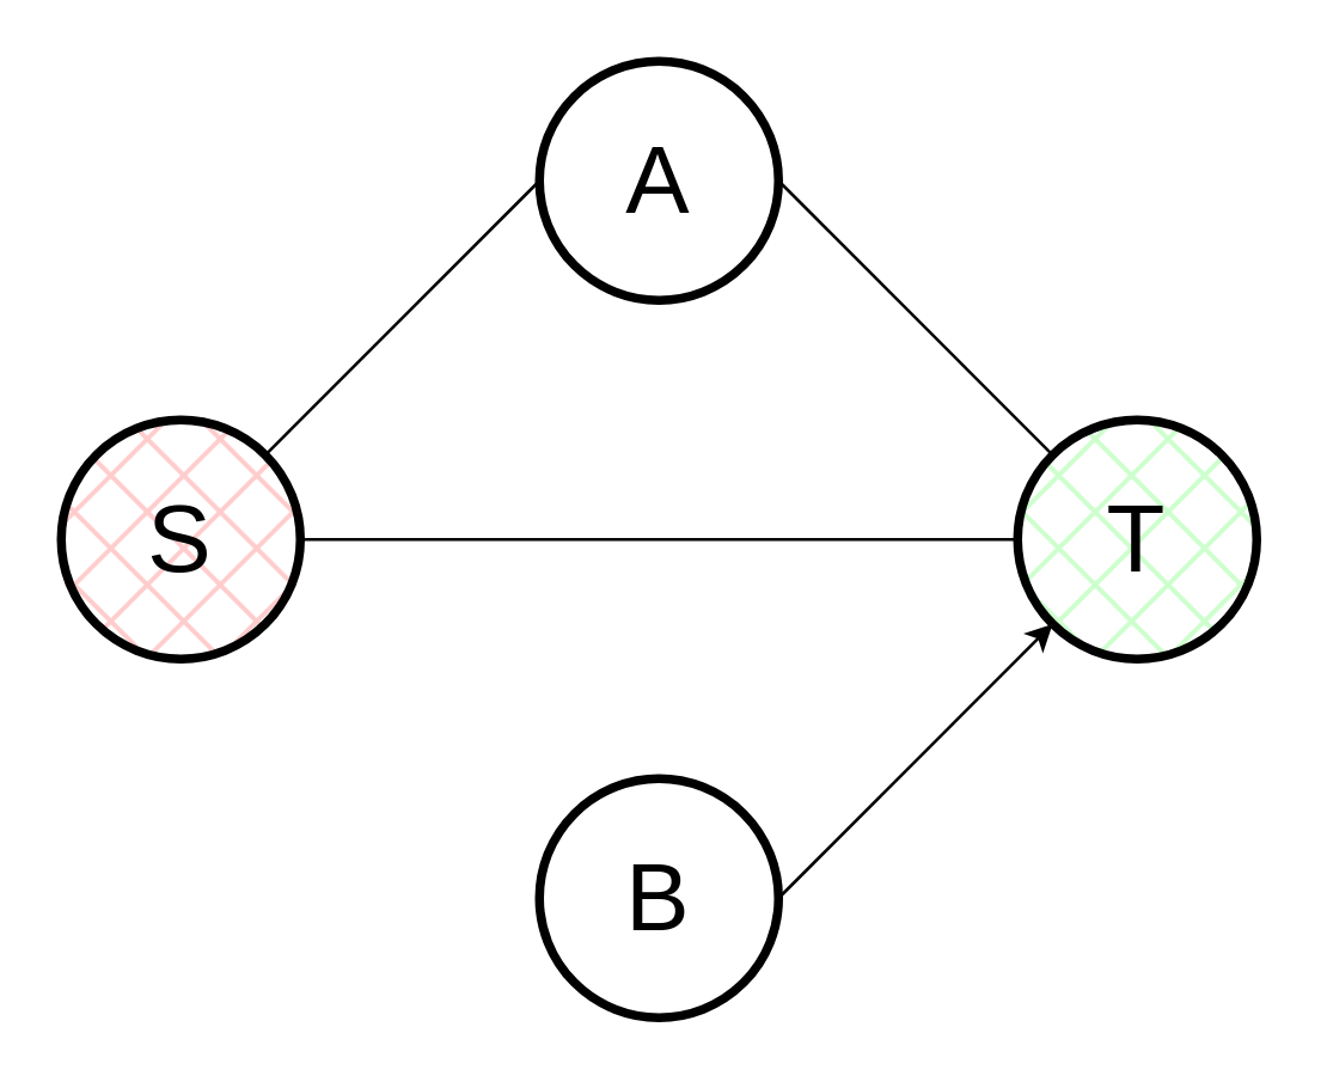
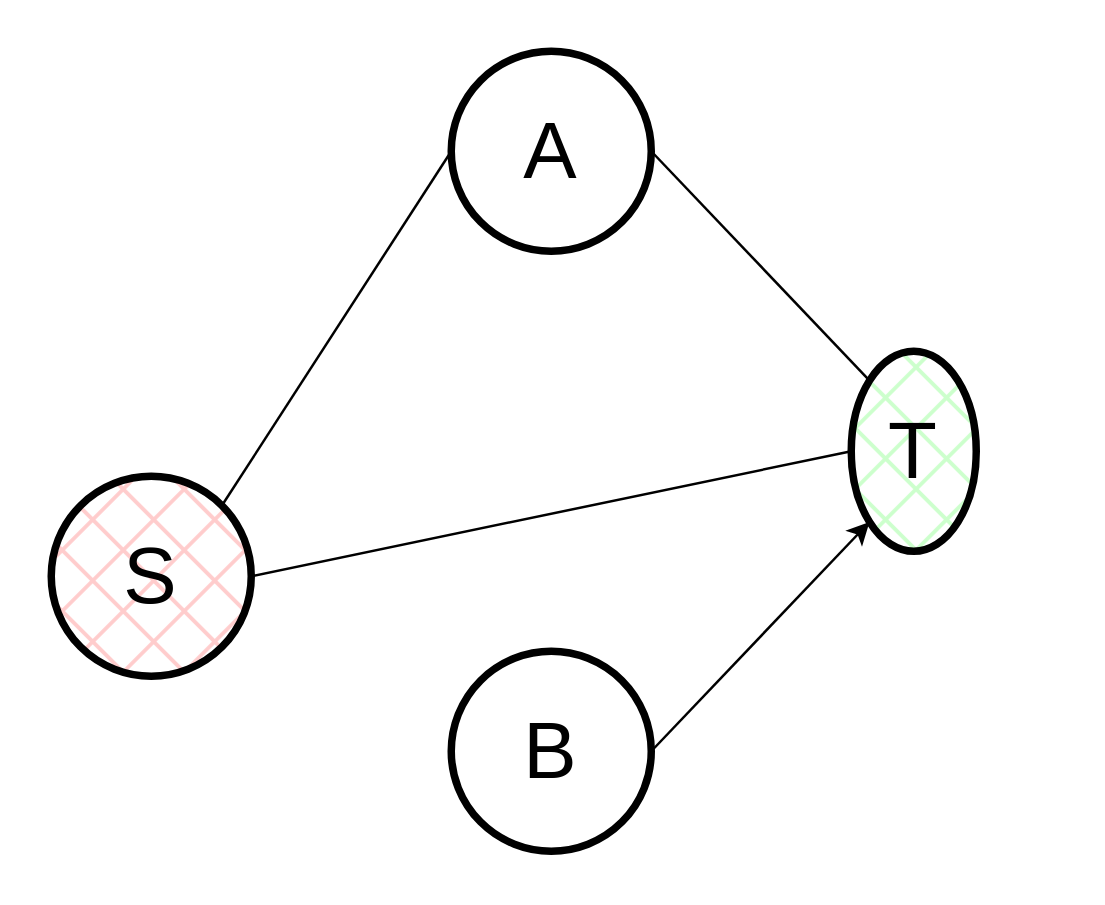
- <mxCell id="2" value="&lt;font style=&quot;font-size: 32px;&quot;&gt;S&lt;/font&gt;" style="ellipse;whiteSpace=wrap;html=1;aspect=fixed;strokeWidth=3;fillStyle=cross-hatch;fillColor=#FFCCCC;" vertex="1" parent="1"><mxGeometry x="20" y="140" width="80" height="80" as="geometry" /></mxCell>
+ <mxCell id="2" value="&lt;font style=&quot;font-size: 32px;&quot;&gt;S&lt;/font&gt;" style="ellipse;whiteSpace=wrap;html=1;aspect=fixed;strokeWidth=3;fillStyle=cross-hatch;fillColor=#FFCCCC;" vertex="1" parent="1"><mxGeometry x="20" y="190" width="80" height="80" as="geometry" /></mxCell>
- <mxCell id="5" value="&lt;font style=&quot;font-size: 32px;&quot;&gt;T&lt;/font&gt;" style="ellipse;whiteSpace=wrap;html=1;aspect=fixed;strokeWidth=3;fillColor=#CCFFCC;fillStyle=cross-hatch;" vertex="1" parent="1"><mxGeometry x="340" y="140" width="80" height="80" as="geometry" /></mxCell>
+ <mxCell id="5" value="&lt;font style=&quot;font-size: 32px;&quot;&gt;T&lt;/font&gt;" style="ellipse;whiteSpace=wrap;html=1;aspect=fixed;strokeWidth=3;fillColor=#CCFFCC;fillStyle=cross-hatch;" vertex="1" parent="1"><mxGeometry x="340" y="140" width="50" height="80" as="geometry" /></mxCell>
